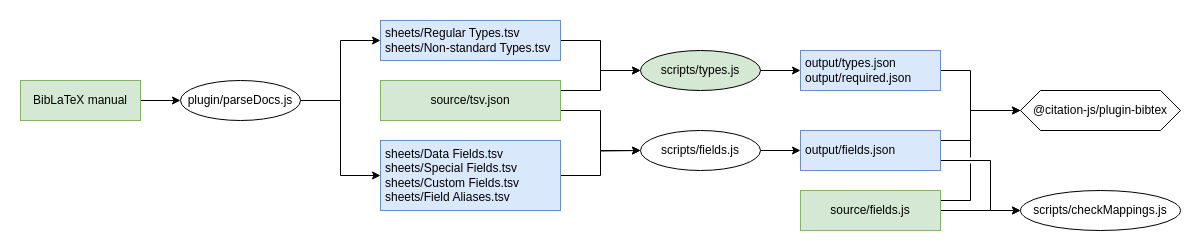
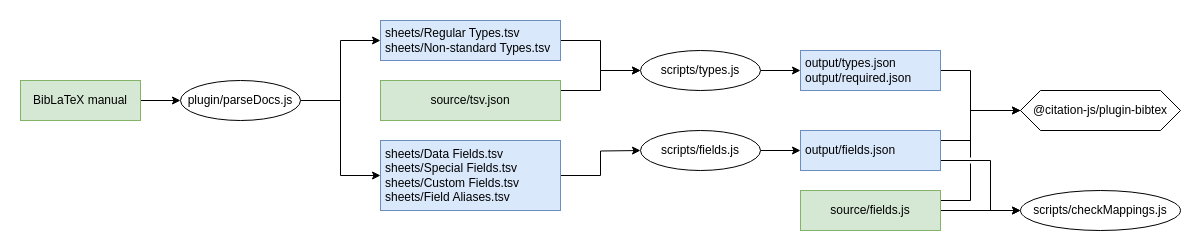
- <mxCell id="15" value="scripts/types.js" style="ellipse;whiteSpace=wrap;html=1;fillColor=#d5e8d4;" vertex="1" parent="1"><mxGeometry x="640" y="50" width="120" height="40" as="geometry" /></mxCell>
+ <mxCell id="15" value="scripts/types.js" style="ellipse;whiteSpace=wrap;html=1;" vertex="1" parent="1"><mxGeometry x="640" y="50" width="120" height="40" as="geometry" /></mxCell>
- <mxCell id="12" style="edgeStyle=orthogonalEdgeStyle;rounded=0;orthogonalLoop=1;jettySize=auto;html=1;exitX=1;exitY=0.75;exitDx=0;exitDy=0;entryX=0;entryY=0.5;entryDx=0;entryDy=0;" edge="1" parent="1" source="13" target="19"><mxGeometry relative="1" as="geometry" /></mxCell>
